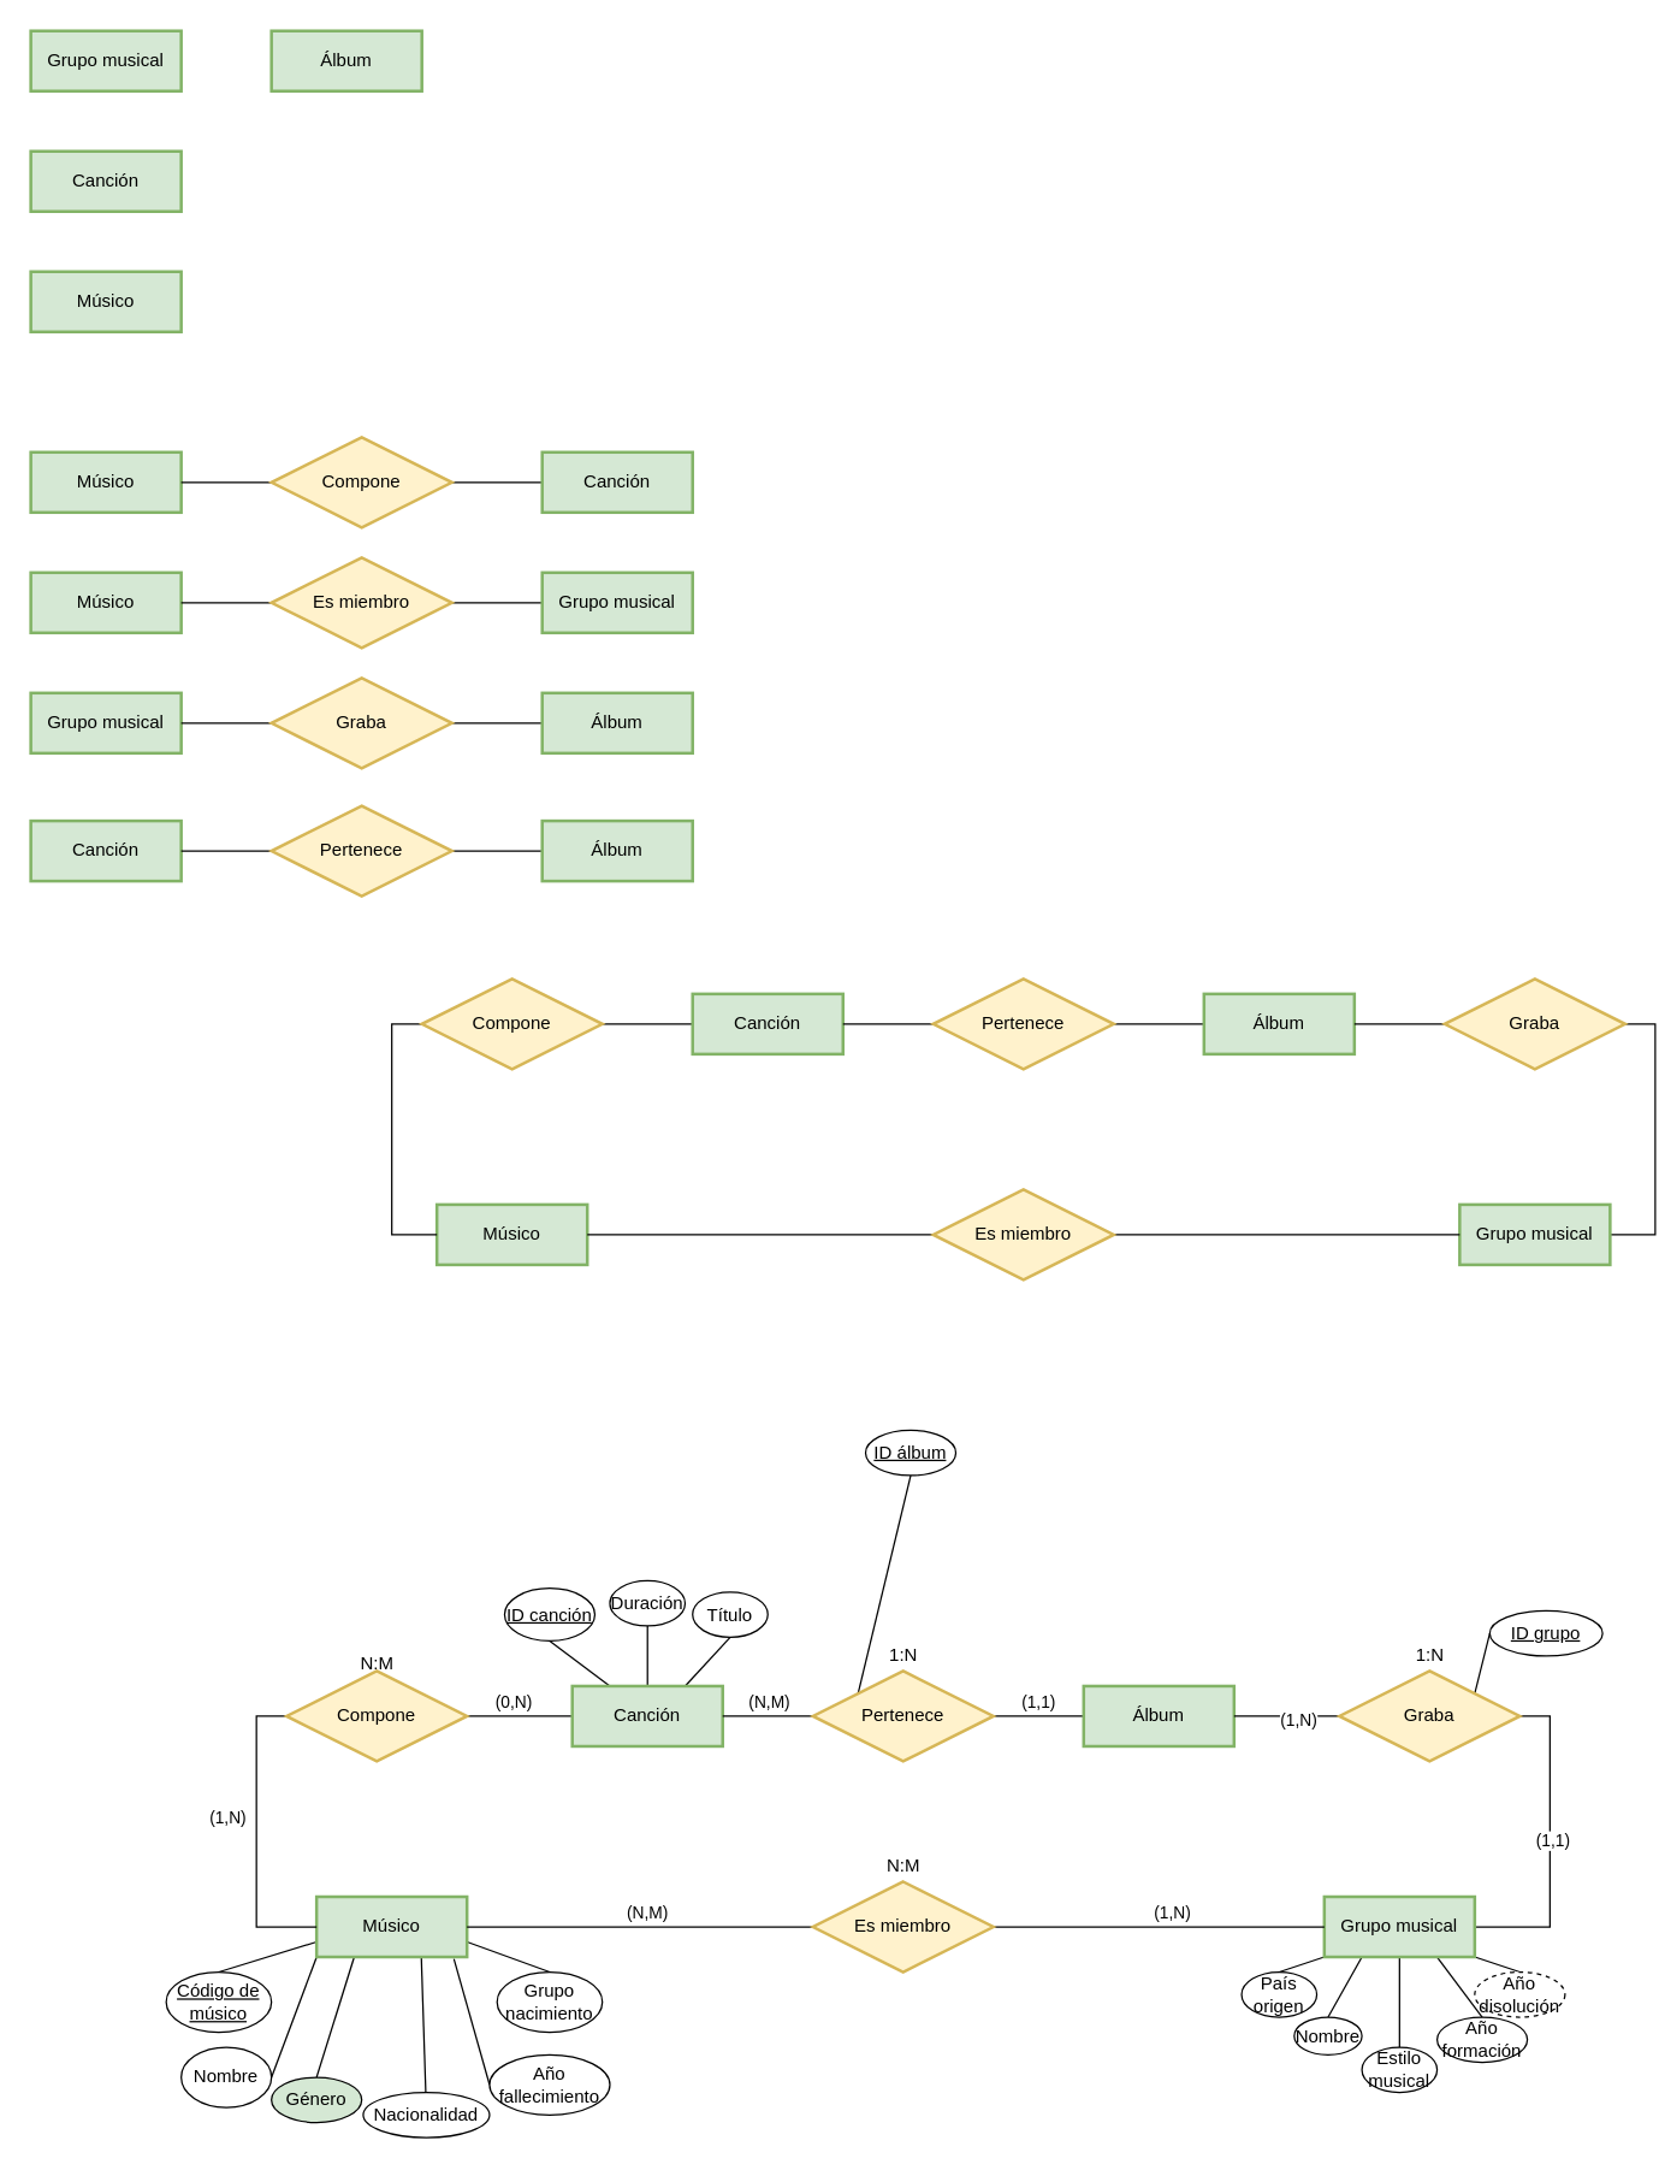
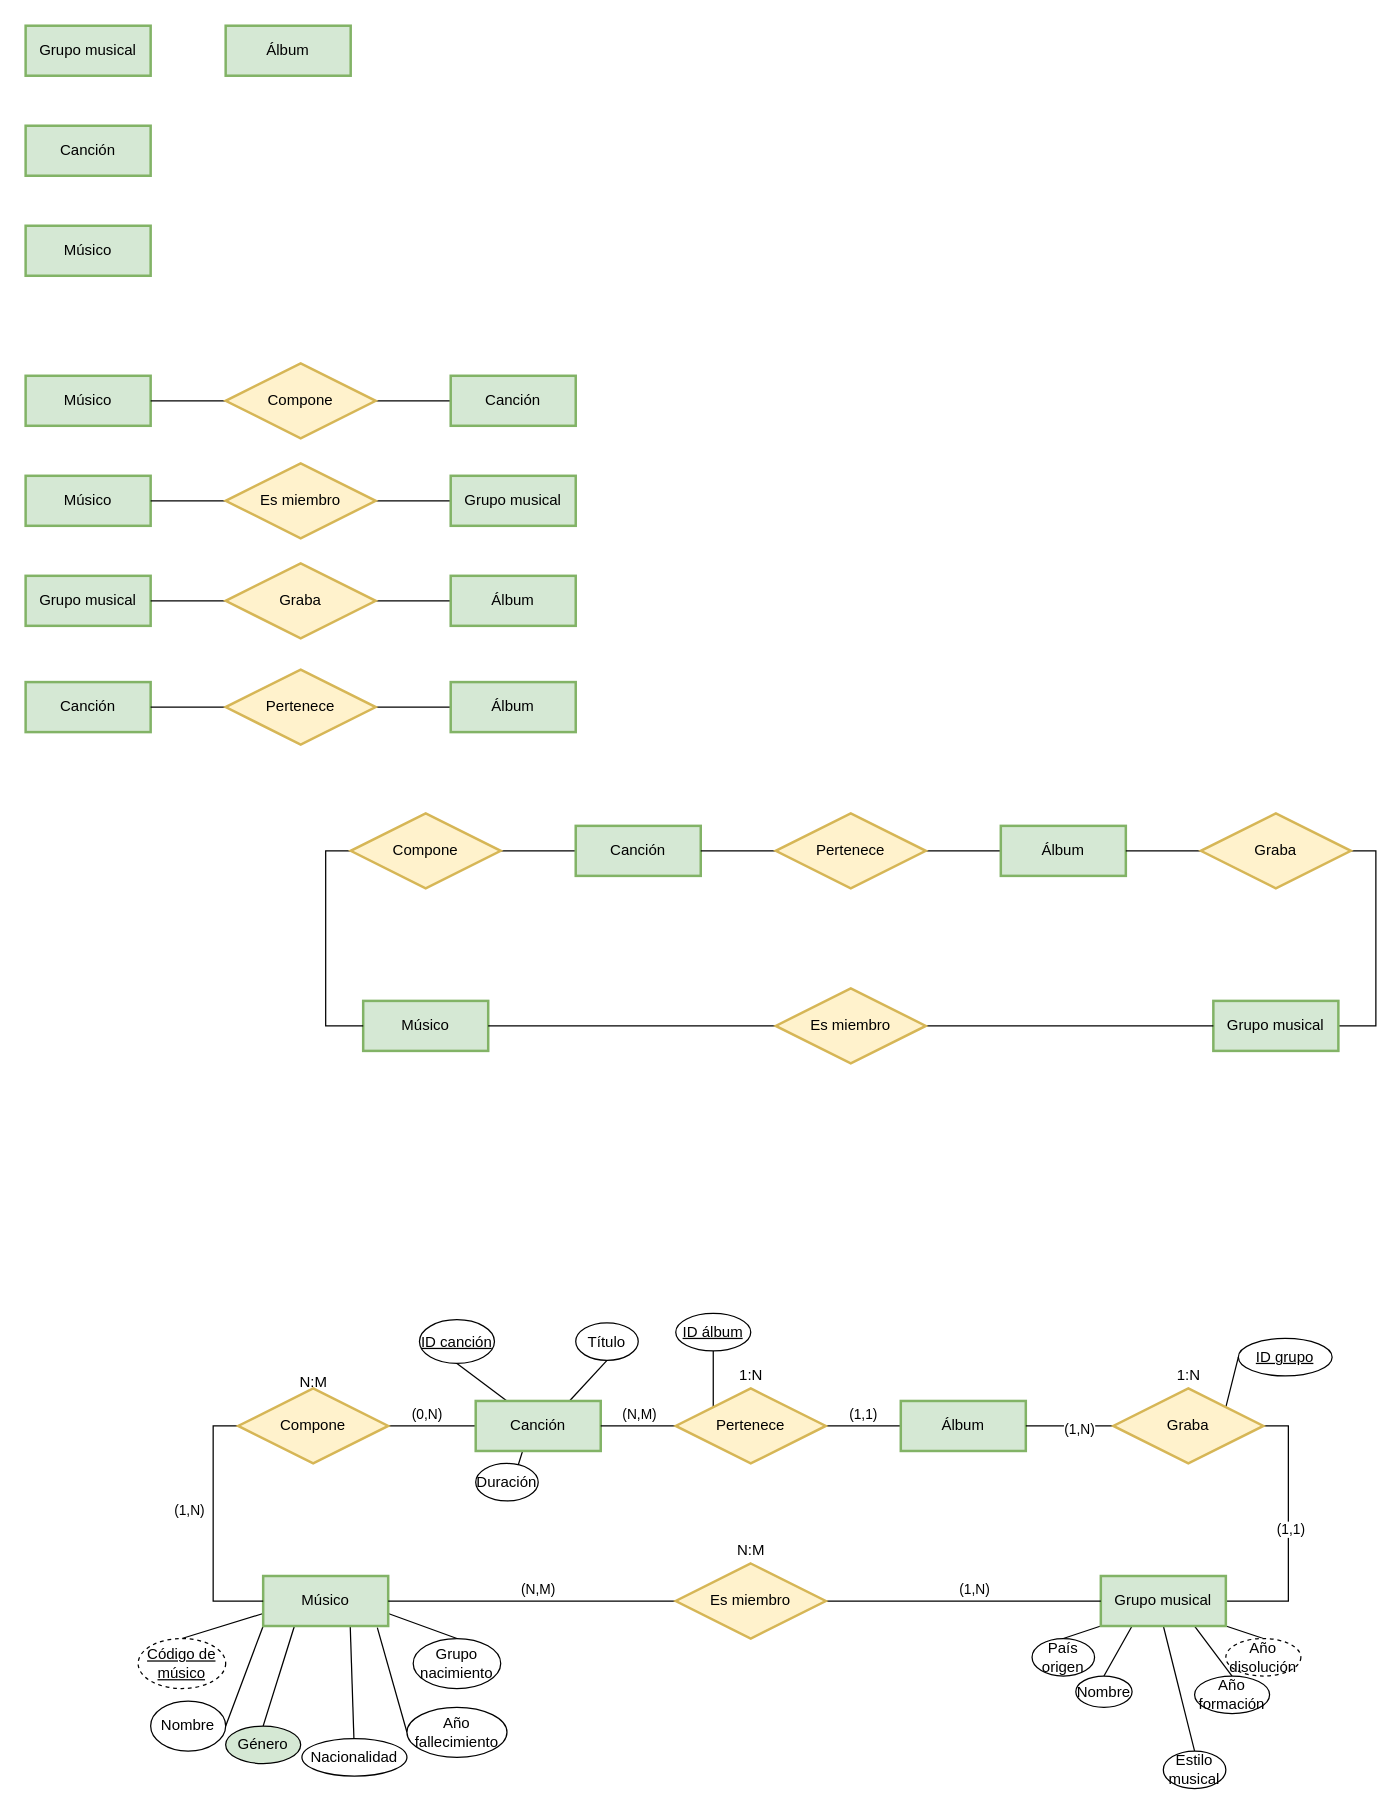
- <mxCell id="98" value="ID álbum" style="ellipse;whiteSpace=wrap;html=1;align=center;fontStyle=4;" vertex="1" parent="1"><mxGeometry x="575" y="950" width="60" height="30" as="geometry" /></mxCell>
+ <mxCell id="98" value="ID álbum" style="ellipse;whiteSpace=wrap;html=1;align=center;fontStyle=4;" vertex="1" parent="1"><mxGeometry x="540" y="1050" width="60" height="30" as="geometry" /></mxCell>
- <mxCell id="101" value="Duración" style="ellipse;whiteSpace=wrap;html=1;align=center;" vertex="1" parent="1"><mxGeometry x="405" y="1050" width="50" height="30" as="geometry" /></mxCell>
+ <mxCell id="101" value="Duración" style="ellipse;whiteSpace=wrap;html=1;align=center;" vertex="1" parent="1"><mxGeometry x="380" y="1170" width="50" height="30" as="geometry" /></mxCell>
- <mxCell id="87" value="Código de músico" style="ellipse;whiteSpace=wrap;html=1;align=center;fontStyle=4;" vertex="1" parent="1"><mxGeometry x="110" y="1310" width="70" height="40" as="geometry" /></mxCell>
+ <mxCell id="87" value="Código de músico" style="ellipse;whiteSpace=wrap;html=1;align=center;fontStyle=4;dashed=1;" vertex="1" parent="1"><mxGeometry x="110" y="1310" width="70" height="40" as="geometry" /></mxCell>
- <mxCell id="95" value="Estilo musical" style="ellipse;whiteSpace=wrap;html=1;align=center;" vertex="1" parent="1"><mxGeometry x="905" y="1360" width="50" height="30" as="geometry" /></mxCell>
+ <mxCell id="95" value="Estilo musical" style="ellipse;whiteSpace=wrap;html=1;align=center;" vertex="1" parent="1"><mxGeometry x="930" y="1400" width="50" height="30" as="geometry" /></mxCell>
